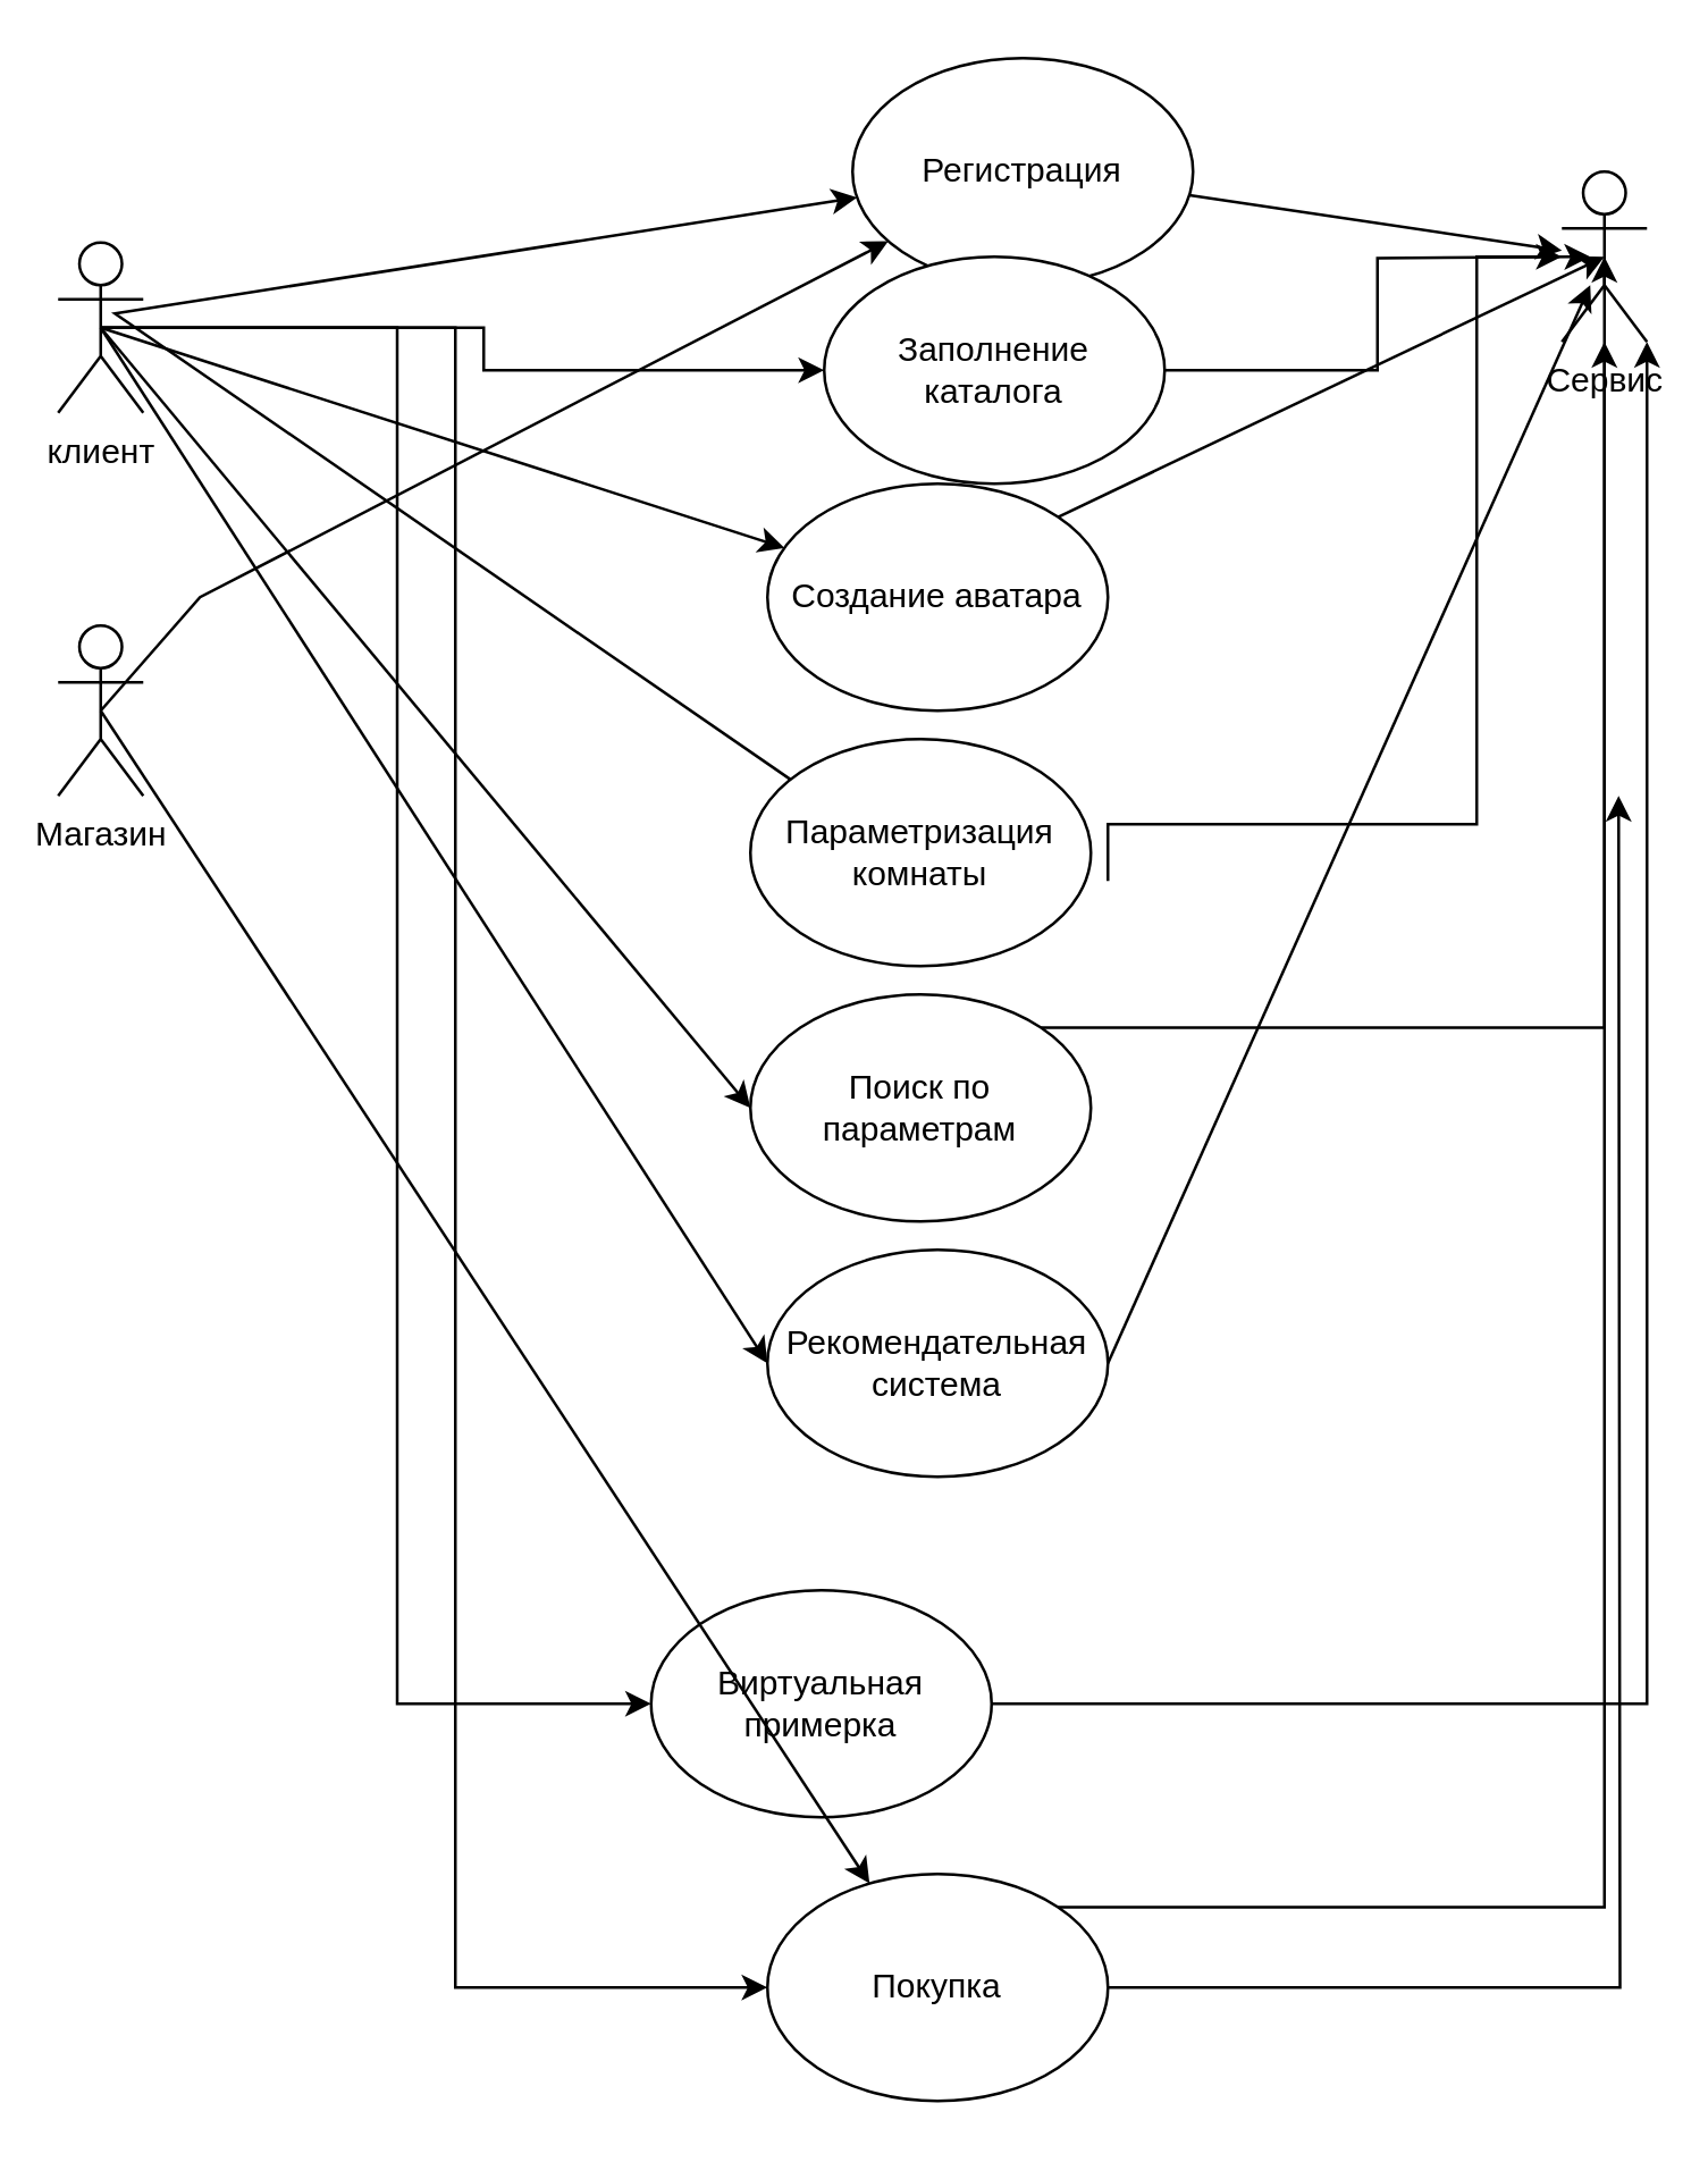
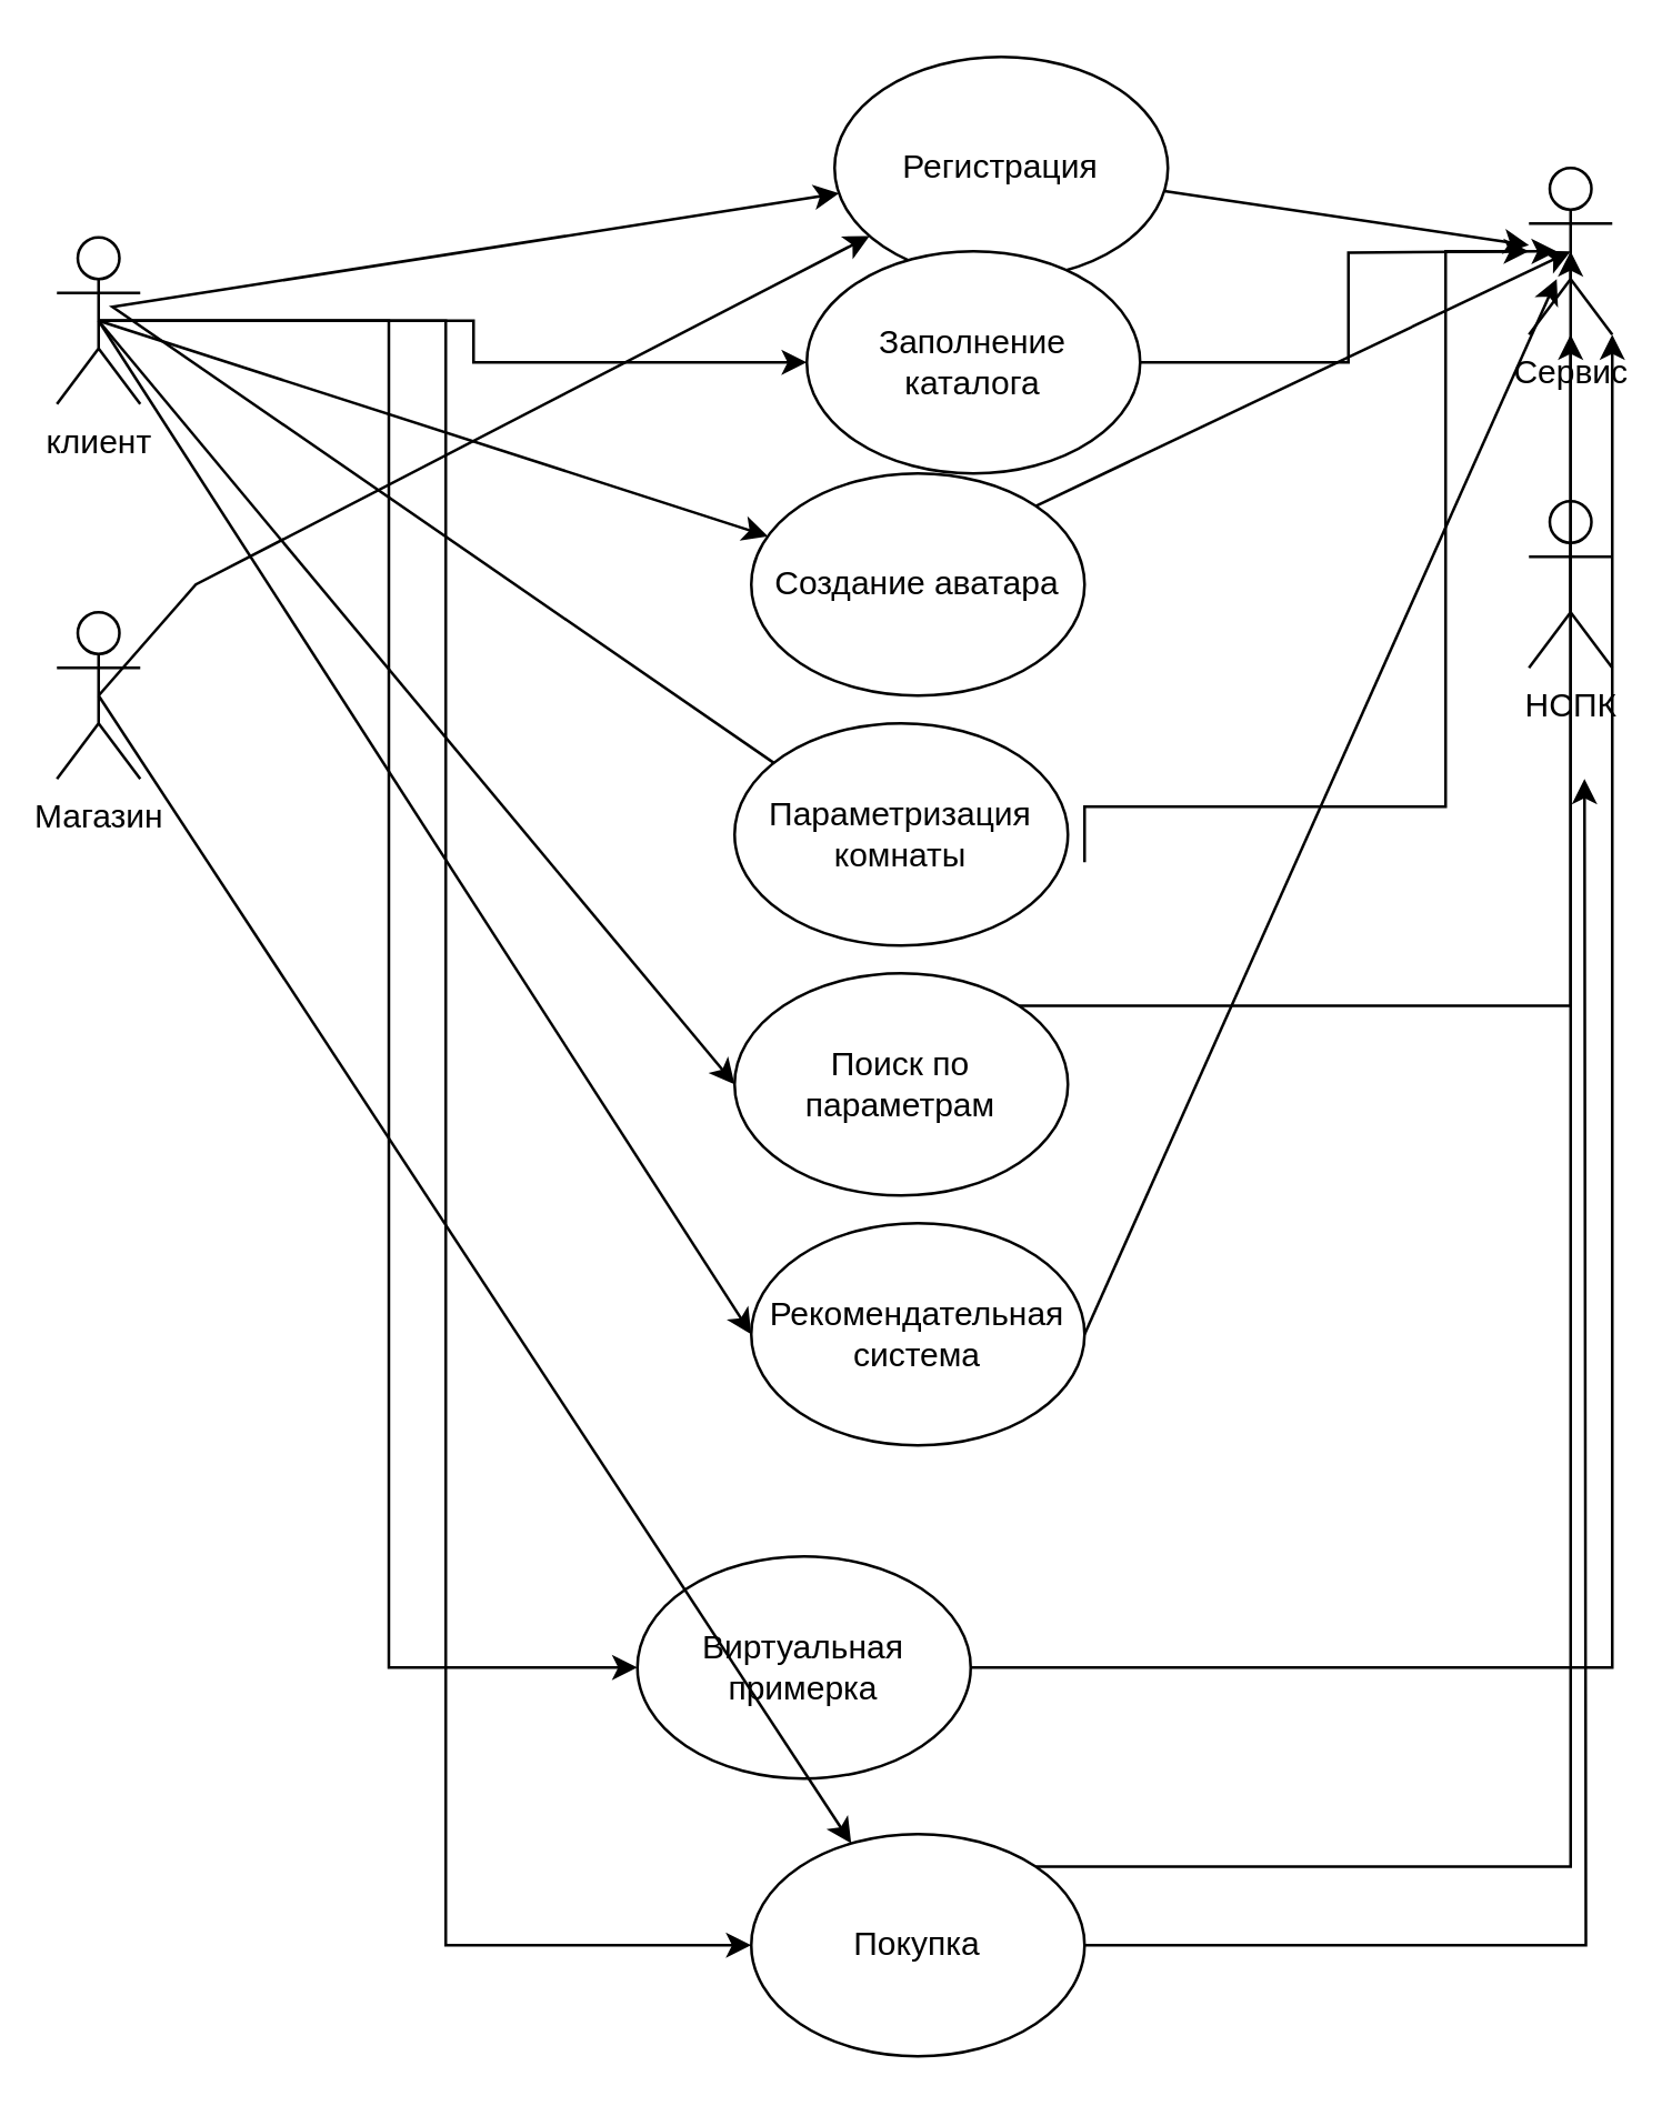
+ <mxCell id="8" value="НСПК" style="shape=umlActor;verticalLabelPosition=bottom;verticalAlign=top;html=1;outlineConnect=0;" vertex="1" parent="1"><mxGeometry x="550" y="180" width="30" height="60" as="geometry" /></mxCell>
